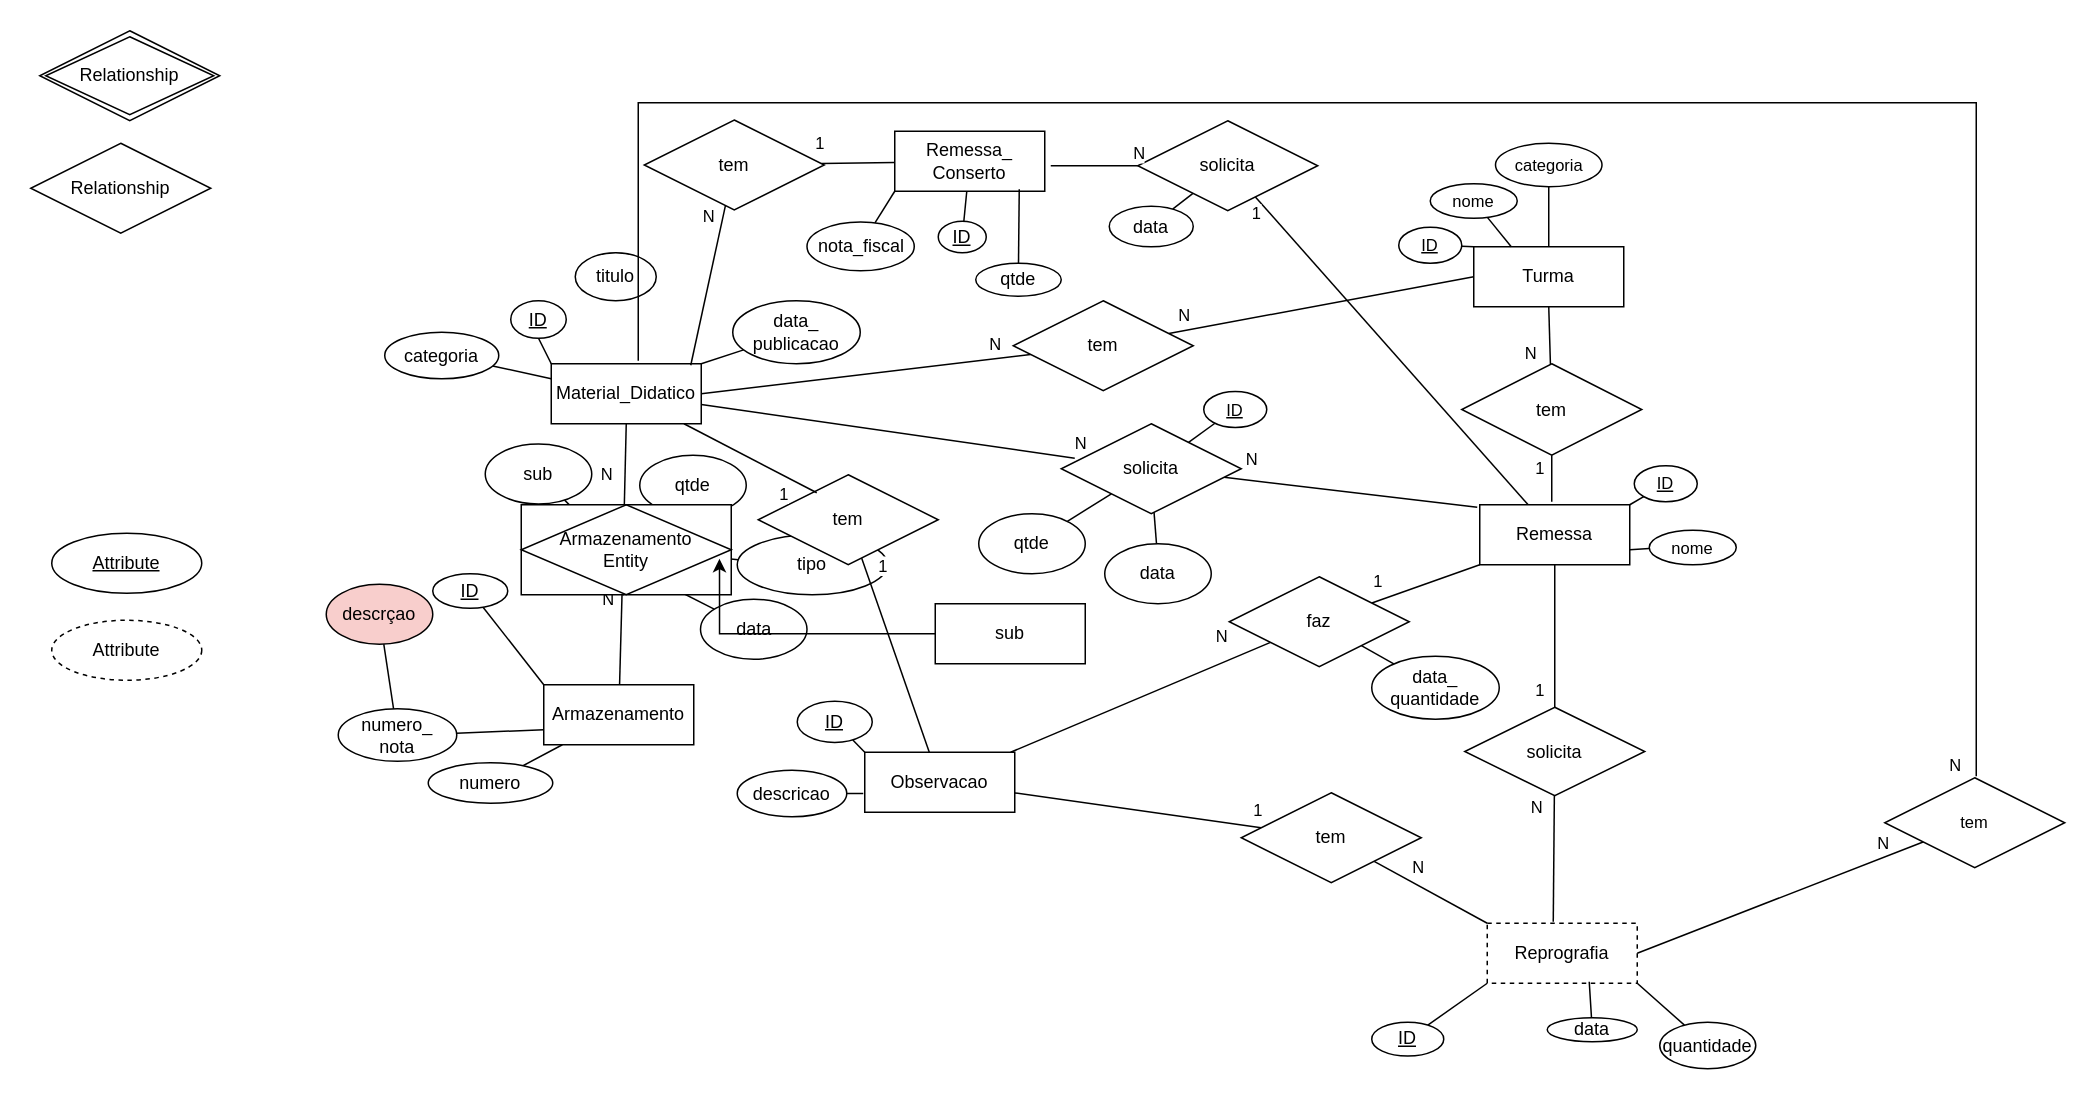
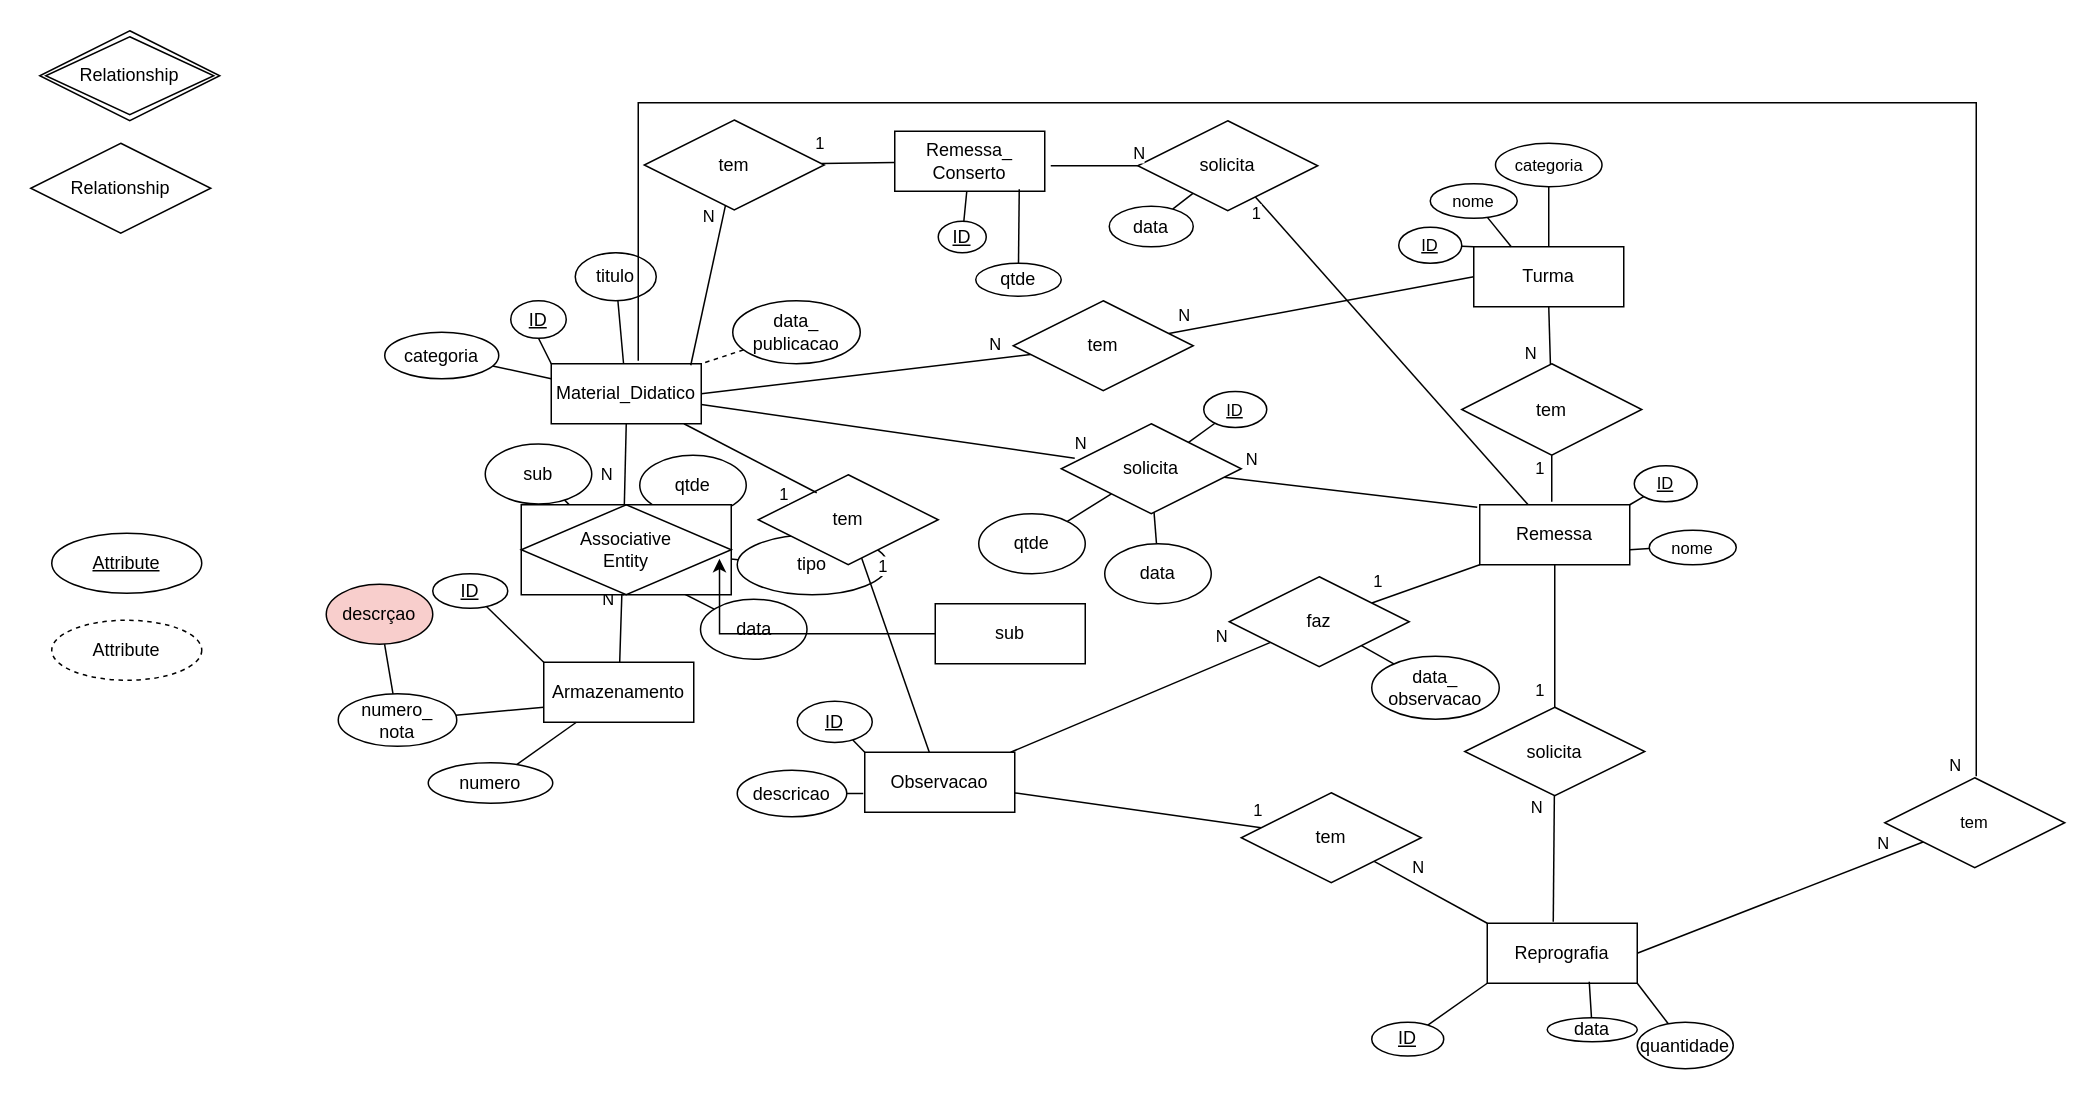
- <mxCell id="114" style="edgeStyle=none;rounded=0;orthogonalLoop=1;jettySize=auto;html=1;entryX=0;entryY=1;entryDx=0;entryDy=0;strokeColor=default;align=center;verticalAlign=middle;fontFamily=Helvetica;fontSize=11;fontColor=default;labelBackgroundColor=default;endArrow=none;endFill=0;" edge="1" parent="1" source="115" target="18"><mxGeometry relative="1" as="geometry" /></mxCell>
- <mxCell id="115" value="nota_fiscal" style="ellipse;whiteSpace=wrap;html=1;align=center;" vertex="1" parent="1"><mxGeometry x="537.5" y="147.5" width="71.5" height="32.5" as="geometry" /></mxCell>
+ <mxCell id="10" value="" style="edgeStyle=none;rounded=0;orthogonalLoop=1;jettySize=auto;html=1;strokeColor=default;align=center;verticalAlign=middle;fontFamily=Helvetica;fontSize=11;fontColor=default;labelBackgroundColor=default;endArrow=none;endFill=0;" edge="1" parent="1" source="11" target="30"><mxGeometry relative="1" as="geometry" /></mxCell>
- <mxCell id="28" style="edgeStyle=none;rounded=0;orthogonalLoop=1;jettySize=auto;html=1;entryX=1;entryY=0;entryDx=0;entryDy=0;strokeColor=default;align=center;verticalAlign=middle;fontFamily=Helvetica;fontSize=11;fontColor=default;labelBackgroundColor=default;endArrow=none;endFill=0;" edge="1" parent="1" source="29" target="11"><mxGeometry relative="1" as="geometry" /></mxCell>
+ <mxCell id="28" style="edgeStyle=none;rounded=0;orthogonalLoop=1;jettySize=auto;html=1;entryX=1;entryY=0;entryDx=0;entryDy=0;strokeColor=default;align=center;verticalAlign=middle;fontFamily=Helvetica;fontSize=11;fontColor=default;labelBackgroundColor=default;endArrow=none;endFill=0;dashed=1;" edge="1" parent="1" source="29" target="11"><mxGeometry relative="1" as="geometry" /></mxCell>
- <mxCell id="128" value="Armazenamento&#10;Entity" style="shape=associativeEntity;whiteSpace=wrap;html=1;align=center;" vertex="1" parent="1"><mxGeometry x="347" y="336" width="140" height="60" as="geometry" /></mxCell>
+ <mxCell id="128" value="Associative&#10;Entity" style="shape=associativeEntity;whiteSpace=wrap;html=1;align=center;" vertex="1" parent="1"><mxGeometry x="347" y="336" width="140" height="60" as="geometry" /></mxCell>
- <mxCell id="50" value="data_&lt;div&gt;quantidade&lt;/div&gt;" style="ellipse;whiteSpace=wrap;html=1;align=center;" vertex="1" parent="1"><mxGeometry x="914" y="437" width="85" height="42" as="geometry" /></mxCell>
+ <mxCell id="50" value="data_&lt;div&gt;observacao&lt;/div&gt;" style="ellipse;whiteSpace=wrap;html=1;align=center;" vertex="1" parent="1"><mxGeometry x="914" y="437" width="85" height="42" as="geometry" /></mxCell>
- <mxCell id="16" value="Armazenamento" style="whiteSpace=wrap;html=1;align=center;" vertex="1" parent="1"><mxGeometry x="362" y="456" width="100" height="40" as="geometry" /></mxCell>
+ <mxCell id="16" value="Armazenamento" style="whiteSpace=wrap;html=1;align=center;" vertex="1" parent="1"><mxGeometry x="362" y="441" width="100" height="40" as="geometry" /></mxCell>
- <mxCell id="44" value="numero_&lt;div&gt;nota&lt;/div&gt;" style="ellipse;whiteSpace=wrap;html=1;align=center;" vertex="1" parent="1"><mxGeometry x="225" y="472" width="79" height="35" as="geometry" /></mxCell>
+ <mxCell id="44" value="numero_&lt;div&gt;nota&lt;/div&gt;" style="ellipse;whiteSpace=wrap;html=1;align=center;" vertex="1" parent="1"><mxGeometry x="225" y="462" width="79" height="35" as="geometry" /></mxCell>
- <mxCell id="17" value="Reprografia" style="whiteSpace=wrap;html=1;align=center;dashed=1;" vertex="1" parent="1"><mxGeometry x="991" y="615" width="100" height="40" as="geometry" /></mxCell>
+ <mxCell id="17" value="Reprografia" style="whiteSpace=wrap;html=1;align=center;" vertex="1" parent="1"><mxGeometry x="991" y="615" width="100" height="40" as="geometry" /></mxCell>
- <mxCell id="104" value="quantidade" style="ellipse;whiteSpace=wrap;html=1;align=center;" vertex="1" parent="1"><mxGeometry x="1106" y="681" width="64" height="31" as="geometry" /></mxCell>
+ <mxCell id="104" value="quantidade" style="ellipse;whiteSpace=wrap;html=1;align=center;" vertex="1" parent="1"><mxGeometry x="1091" y="681" width="64" height="31" as="geometry" /></mxCell>
